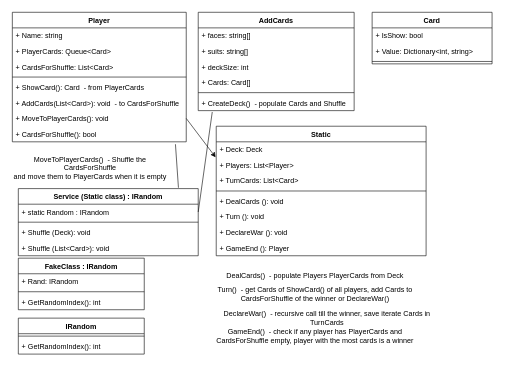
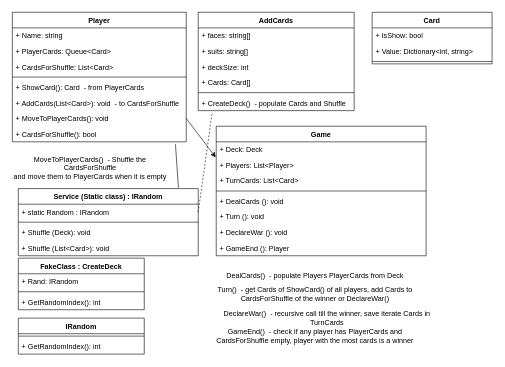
- <mxCell id="27" value="Static" style="swimlane;fontStyle=1;align=center;verticalAlign=top;childLayout=stackLayout;horizontal=1;startSize=26;horizontalStack=0;resizeParent=1;resizeParentMax=0;resizeLast=0;collapsible=1;marginBottom=0;" vertex="1" parent="1"><mxGeometry x="360" y="210" width="350" height="216" as="geometry" /></mxCell>
+ <mxCell id="27" value="Game" style="swimlane;fontStyle=1;align=center;verticalAlign=top;childLayout=stackLayout;horizontal=1;startSize=26;horizontalStack=0;resizeParent=1;resizeParentMax=0;resizeLast=0;collapsible=1;marginBottom=0;" vertex="1" parent="1"><mxGeometry x="360" y="210" width="350" height="216" as="geometry" /></mxCell>
- <mxCell id="39" value="" style="endArrow=none;html=1;exitX=1;exitY=0.5;exitDx=0;exitDy=0;entryX=0.09;entryY=1.088;entryDx=0;entryDy=0;entryPerimeter=0;" edge="1" parent="1" source="23" target="12"><mxGeometry width="50" height="50" relative="1" as="geometry"><mxPoint x="380" y="250" as="sourcePoint" /><mxPoint x="360" y="327" as="targetPoint" /></mxGeometry></mxCell>
+ <mxCell id="39" value="" style="endArrow=none;html=1;exitX=1;exitY=0.5;exitDx=0;exitDy=0;entryX=0.09;entryY=1.088;entryDx=0;entryDy=0;entryPerimeter=0;dashed=1;" edge="1" parent="1" source="23" target="12"><mxGeometry width="50" height="50" relative="1" as="geometry"><mxPoint x="380" y="250" as="sourcePoint" /><mxPoint x="360" y="327" as="targetPoint" /></mxGeometry></mxCell>
- <mxCell id="44" value="FakeClass : IRandom" style="swimlane;fontStyle=1;align=center;verticalAlign=top;childLayout=stackLayout;horizontal=1;startSize=26;horizontalStack=0;resizeParent=1;resizeParentMax=0;resizeLast=0;collapsible=1;marginBottom=0;" vertex="1" parent="1"><mxGeometry x="30" y="430" width="210" height="86" as="geometry" /></mxCell>
+ <mxCell id="44" value="FakeClass : CreateDeck" style="swimlane;fontStyle=1;align=center;verticalAlign=top;childLayout=stackLayout;horizontal=1;startSize=26;horizontalStack=0;resizeParent=1;resizeParentMax=0;resizeLast=0;collapsible=1;marginBottom=0;" vertex="1" parent="1"><mxGeometry x="30" y="430" width="210" height="86" as="geometry" /></mxCell>
